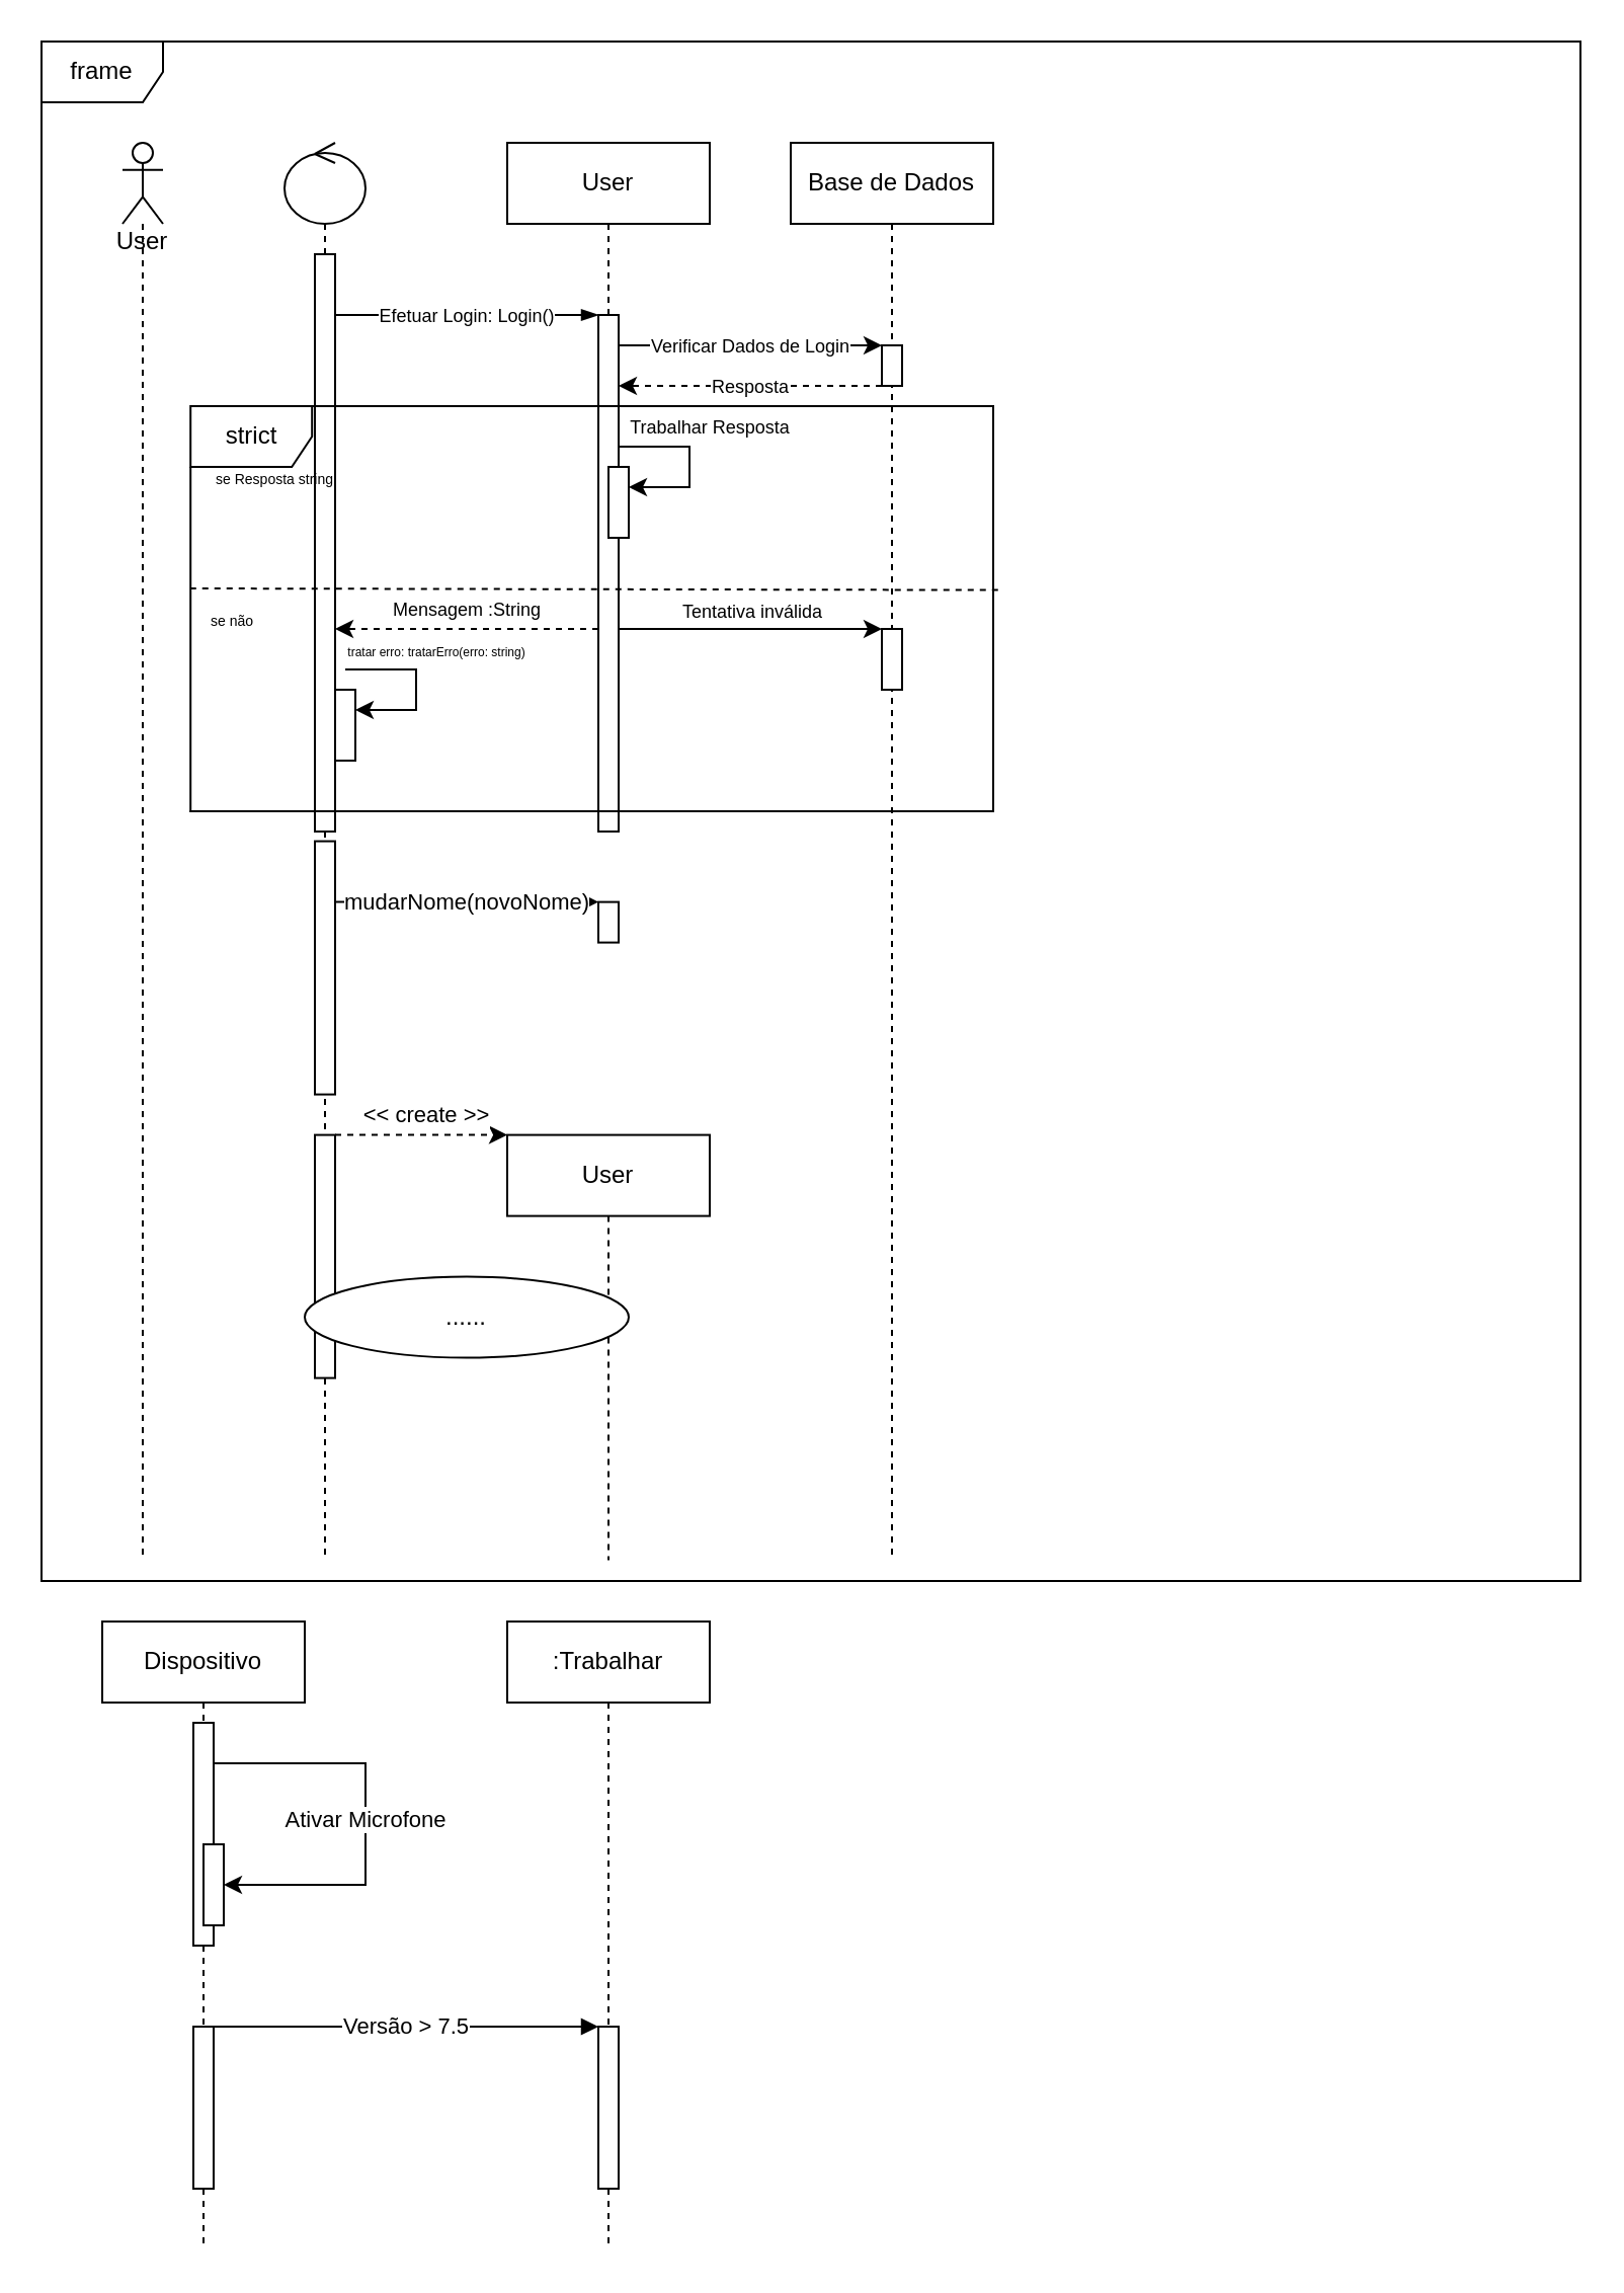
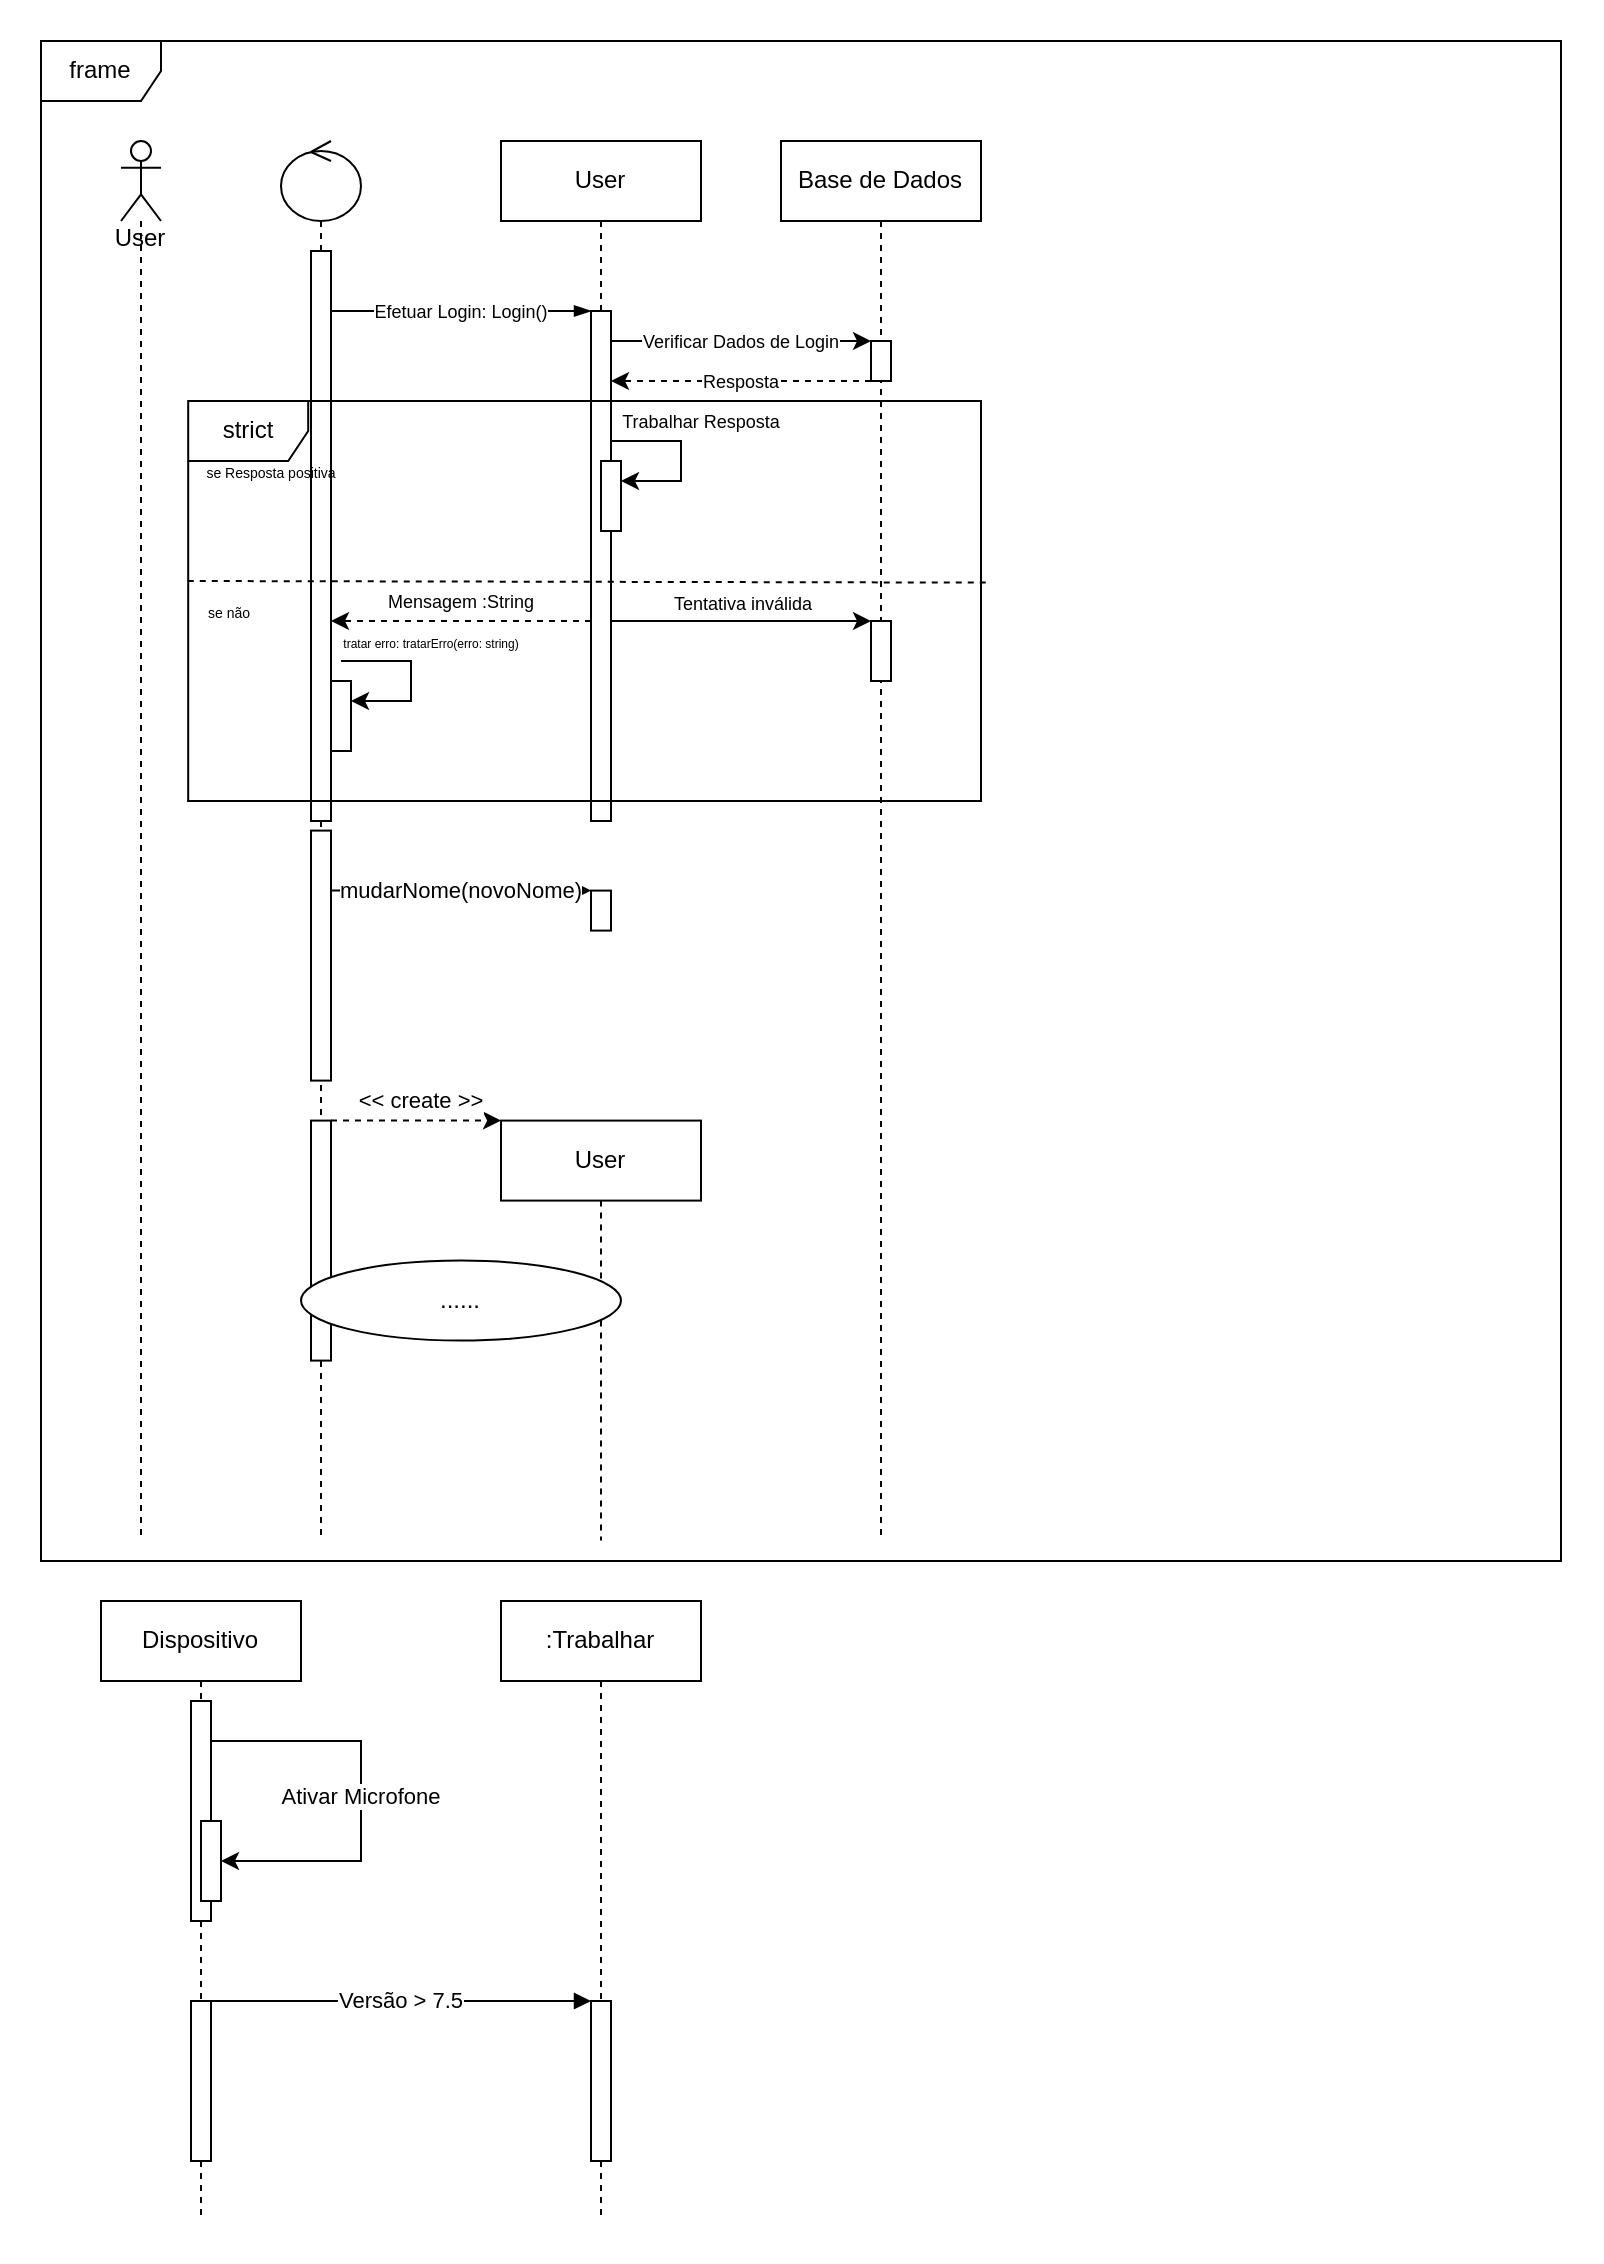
- <mxCell id="35" value="&lt;font style=&quot;font-size: 7px;&quot;&gt;se Resposta string&lt;/font&gt;" style="text;html=1;align=center;verticalAlign=middle;resizable=0;points=[];autosize=1;strokeColor=none;fillColor=none;" vertex="1" parent="1"><mxGeometry x="90" y="220" width="90" height="30" as="geometry" /></mxCell>
+ <mxCell id="35" value="&lt;font style=&quot;font-size: 7px;&quot;&gt;se Resposta positiva&lt;/font&gt;" style="text;html=1;align=center;verticalAlign=middle;resizable=0;points=[];autosize=1;strokeColor=none;fillColor=none;" vertex="1" parent="1"><mxGeometry x="90" y="220" width="90" height="30" as="geometry" /></mxCell>
